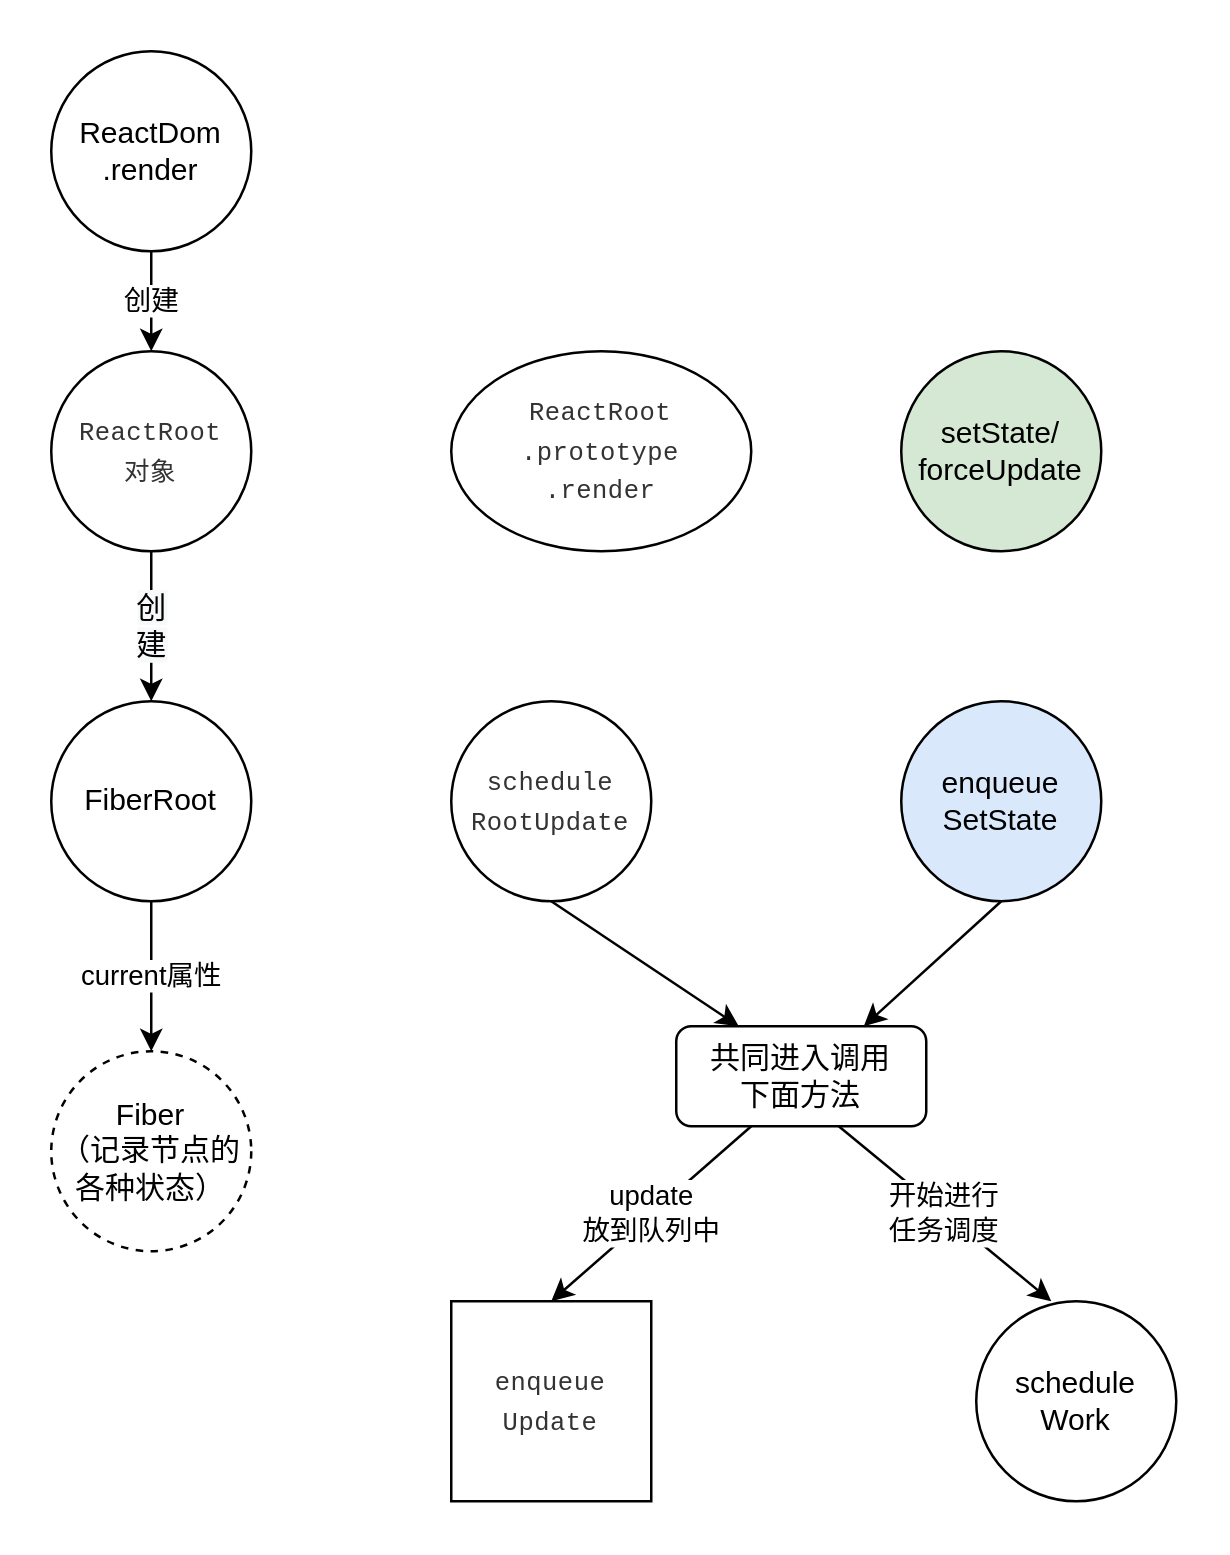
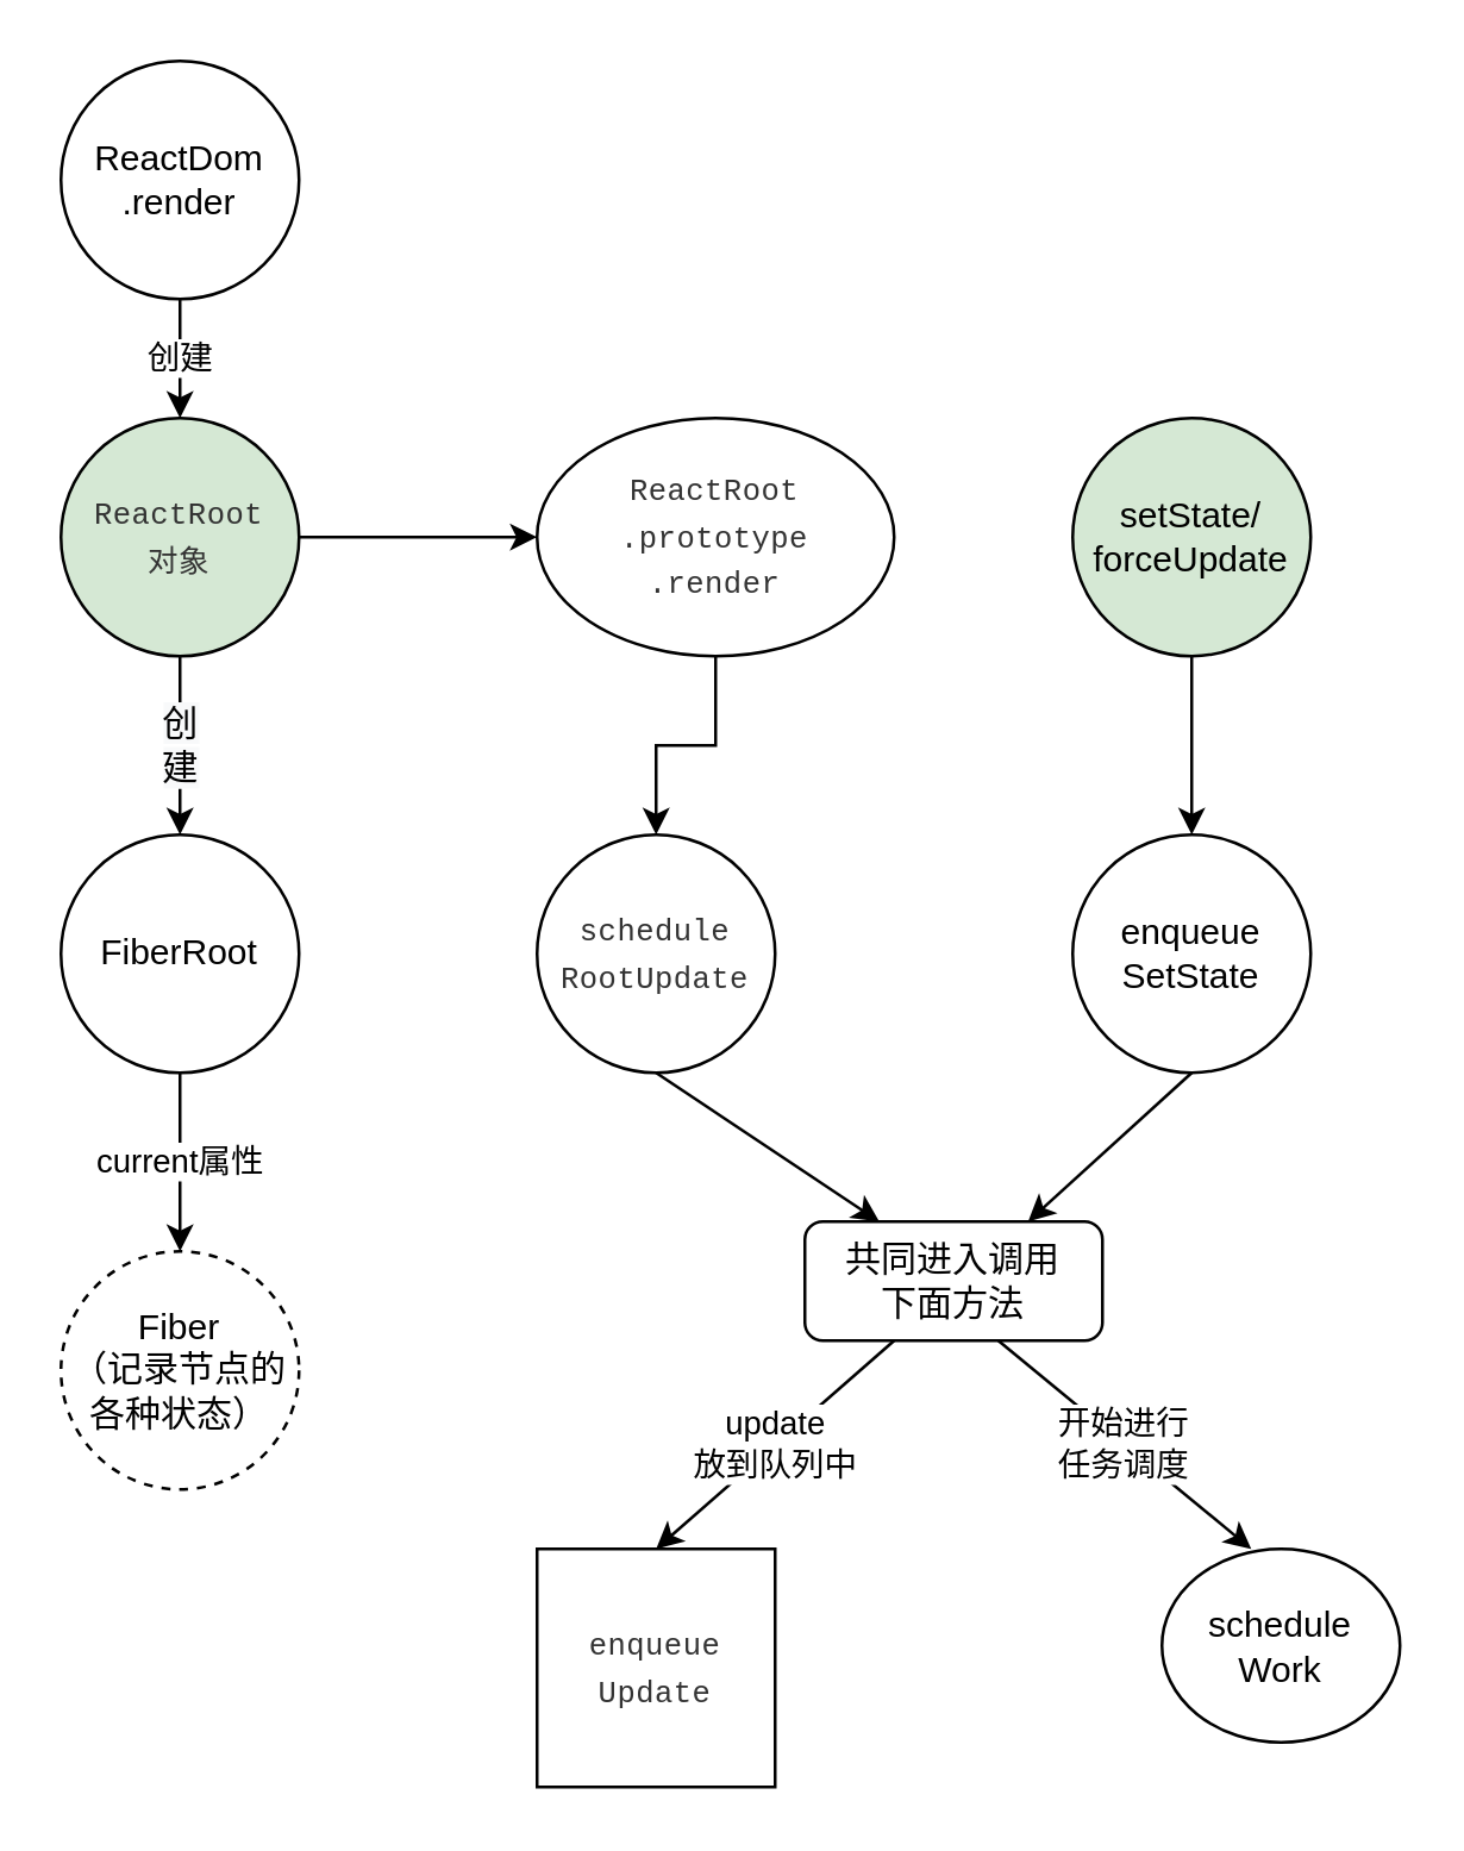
- <mxCell id="3" value="&lt;div&gt;&lt;span style=&quot;font-size: 10.2px ; letter-spacing: 0.2px&quot;&gt;&lt;font color=&quot;#333333&quot; face=&quot;Consolas, Liberation Mono, Menlo, Courier, monospace&quot;&gt;ReactRoot&lt;/font&gt;&lt;/span&gt;&lt;/div&gt;&lt;div&gt;&lt;span style=&quot;font-size: 10.2px ; letter-spacing: 0.2px&quot;&gt;&lt;font color=&quot;#333333&quot; face=&quot;Consolas, Liberation Mono, Menlo, Courier, monospace&quot;&gt;对象&lt;/font&gt;&lt;/span&gt;&lt;/div&gt;" style="ellipse;whiteSpace=wrap;html=1;aspect=fixed;" vertex="1" parent="1"><mxGeometry x="20" y="140" width="80" height="80" as="geometry" /></mxCell>
+ <mxCell id="3" value="&lt;div&gt;&lt;span style=&quot;font-size: 10.2px ; letter-spacing: 0.2px&quot;&gt;&lt;font color=&quot;#333333&quot; face=&quot;Consolas, Liberation Mono, Menlo, Courier, monospace&quot;&gt;ReactRoot&lt;/font&gt;&lt;/span&gt;&lt;/div&gt;&lt;div&gt;&lt;span style=&quot;font-size: 10.2px ; letter-spacing: 0.2px&quot;&gt;&lt;font color=&quot;#333333&quot; face=&quot;Consolas, Liberation Mono, Menlo, Courier, monospace&quot;&gt;对象&lt;/font&gt;&lt;/span&gt;&lt;/div&gt;" style="ellipse;whiteSpace=wrap;html=1;aspect=fixed;fillColor=#d5e8d4;" vertex="1" parent="1"><mxGeometry x="20" y="140" width="80" height="80" as="geometry" /></mxCell>
+ <mxCell id="2" value="" style="edgeStyle=orthogonalEdgeStyle;rounded=0;orthogonalLoop=1;jettySize=auto;html=1;" edge="1" parent="1" source="3" target="5"><mxGeometry relative="1" as="geometry" /></mxCell>
+ <mxCell id="15" value="" style="edgeStyle=orthogonalEdgeStyle;rounded=0;orthogonalLoop=1;jettySize=auto;html=1;" edge="1" parent="1" source="16" target="17"><mxGeometry relative="1" as="geometry" /></mxCell>
+ <mxCell id="4" value="" style="edgeStyle=orthogonalEdgeStyle;rounded=0;orthogonalLoop=1;jettySize=auto;html=1;" edge="1" parent="1" source="5" target="6"><mxGeometry relative="1" as="geometry" /></mxCell>
- <mxCell id="17" value="enqueue&lt;br&gt;SetState" style="ellipse;whiteSpace=wrap;html=1;aspect=fixed;fillColor=#dae8fc;" vertex="1" parent="1"><mxGeometry x="360" y="280" width="80" height="80" as="geometry" /></mxCell>
+ <mxCell id="17" value="enqueue&lt;br&gt;SetState" style="ellipse;whiteSpace=wrap;html=1;aspect=fixed;" vertex="1" parent="1"><mxGeometry x="360" y="280" width="80" height="80" as="geometry" /></mxCell>
- <mxCell id="14" value="schedule&lt;br&gt;Work" style="ellipse;whiteSpace=wrap;html=1;aspect=fixed;" vertex="1" parent="1"><mxGeometry x="390" y="520" width="80" height="80" as="geometry" /></mxCell>
+ <mxCell id="14" value="schedule&lt;br&gt;Work" style="ellipse;whiteSpace=wrap;html=1;aspect=fixed;" vertex="1" parent="1"><mxGeometry x="390" y="520" width="80" height="65" as="geometry" /></mxCell>
